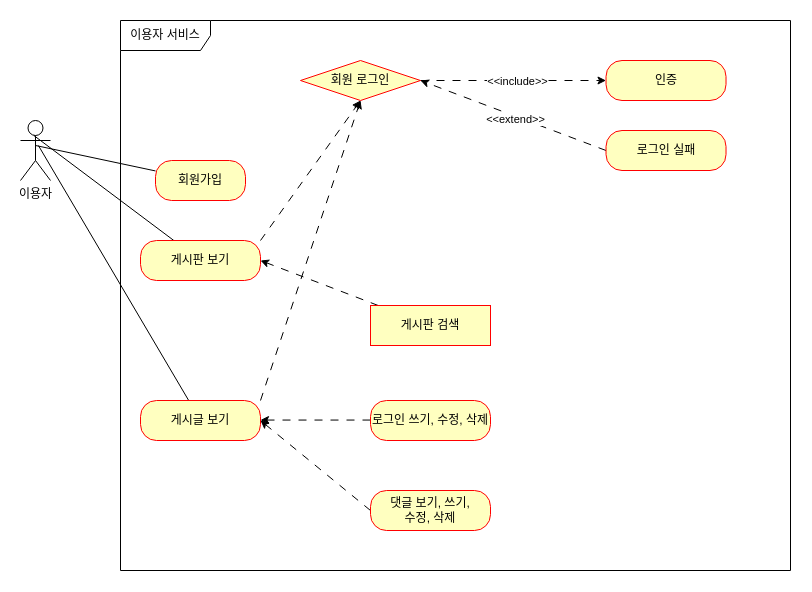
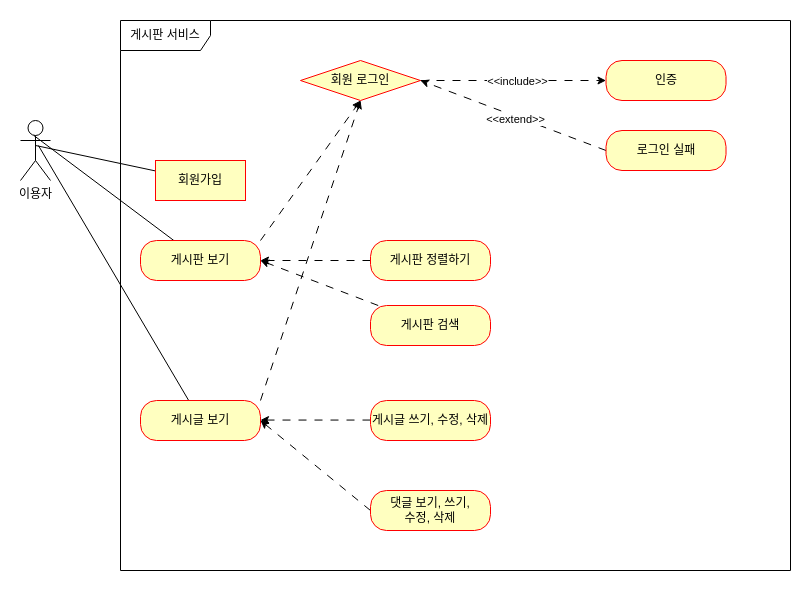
- <mxCell id="3" value="이용자 서비스" style="shape=umlFrame;whiteSpace=wrap;html=1;pointerEvents=0;width=90;height=30;" vertex="1" parent="1"><mxGeometry x="120" y="20" width="670" height="550" as="geometry" /></mxCell>
+ <mxCell id="3" value="게시판 서비스" style="shape=umlFrame;whiteSpace=wrap;html=1;pointerEvents=0;width=90;height=30;" vertex="1" parent="1"><mxGeometry x="120" y="20" width="670" height="550" as="geometry" /></mxCell>
- <mxCell id="5" value="회원가입" style="rounded=1;whiteSpace=wrap;html=1;arcSize=40;fontColor=#000000;fillColor=#ffffc0;strokeColor=#ff0000;" vertex="1" parent="1"><mxGeometry x="155" y="160" width="90" height="40" as="geometry" /></mxCell>
+ <mxCell id="5" value="회원가입" style="whiteSpace=wrap;html=1;arcSize=40;fontColor=#000000;fillColor=#ffffc0;strokeColor=#ff0000;rounded=0;" vertex="1" parent="1"><mxGeometry x="155" y="160" width="90" height="40" as="geometry" /></mxCell>
+ <mxCell id="19" style="rounded=0;orthogonalLoop=1;jettySize=auto;html=1;entryX=1;entryY=0.5;entryDx=0;entryDy=0;dashed=1;dashPattern=8 8;" edge="1" parent="1" source="20" target="8"><mxGeometry relative="1" as="geometry" /></mxCell>
+ <mxCell id="20" value="게시판 정렬하기" style="rounded=1;whiteSpace=wrap;html=1;arcSize=40;fontColor=#000000;fillColor=#ffffc0;strokeColor=#ff0000;" vertex="1" parent="1"><mxGeometry x="370" y="240" width="120" height="40" as="geometry" /></mxCell>
- <mxCell id="22" value="게시판 검색" style="whiteSpace=wrap;html=1;arcSize=40;fontColor=#000000;fillColor=#ffffc0;strokeColor=#ff0000;rounded=0;" vertex="1" parent="1"><mxGeometry x="370" y="305" width="120" height="40" as="geometry" /></mxCell>
+ <mxCell id="22" value="게시판 검색" style="rounded=1;whiteSpace=wrap;html=1;arcSize=40;fontColor=#000000;fillColor=#ffffc0;strokeColor=#ff0000;" vertex="1" parent="1"><mxGeometry x="370" y="305" width="120" height="40" as="geometry" /></mxCell>
- <mxCell id="24" value="로그인 쓰기, 수정, 삭제" style="rounded=1;whiteSpace=wrap;html=1;arcSize=40;fontColor=#000000;fillColor=#ffffc0;strokeColor=#ff0000;" vertex="1" parent="1"><mxGeometry x="370" y="400" width="120" height="40" as="geometry" /></mxCell>
+ <mxCell id="24" value="게시글 쓰기, 수정, 삭제" style="rounded=1;whiteSpace=wrap;html=1;arcSize=40;fontColor=#000000;fillColor=#ffffc0;strokeColor=#ff0000;" vertex="1" parent="1"><mxGeometry x="370" y="400" width="120" height="40" as="geometry" /></mxCell>
